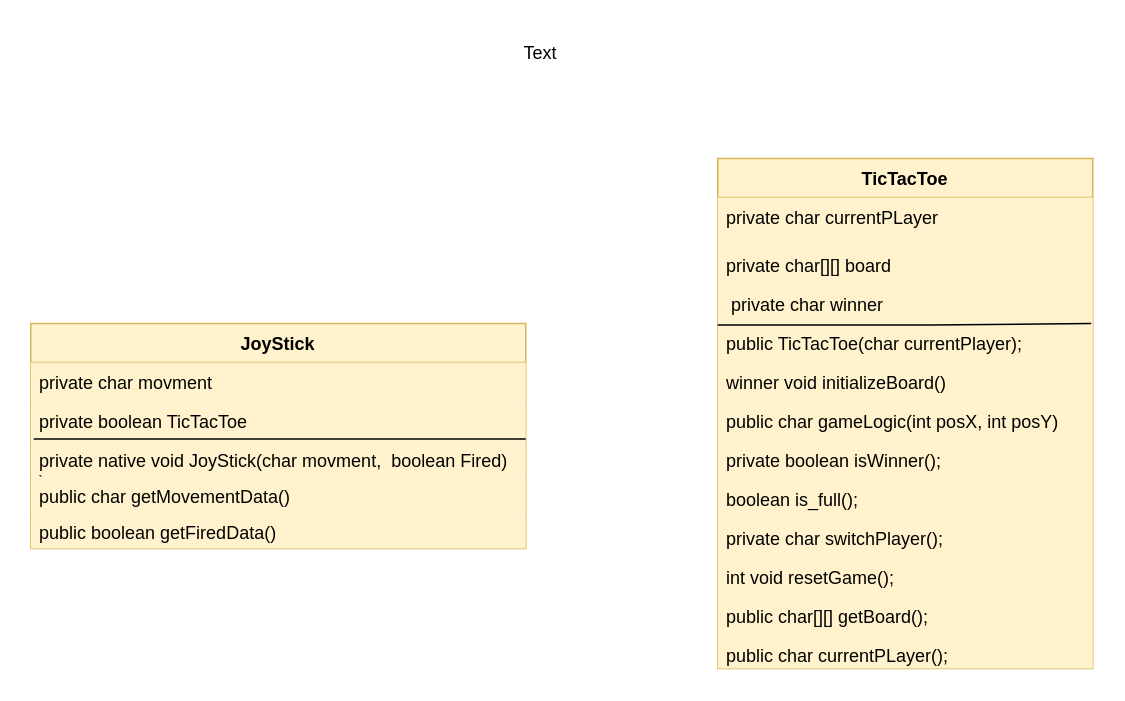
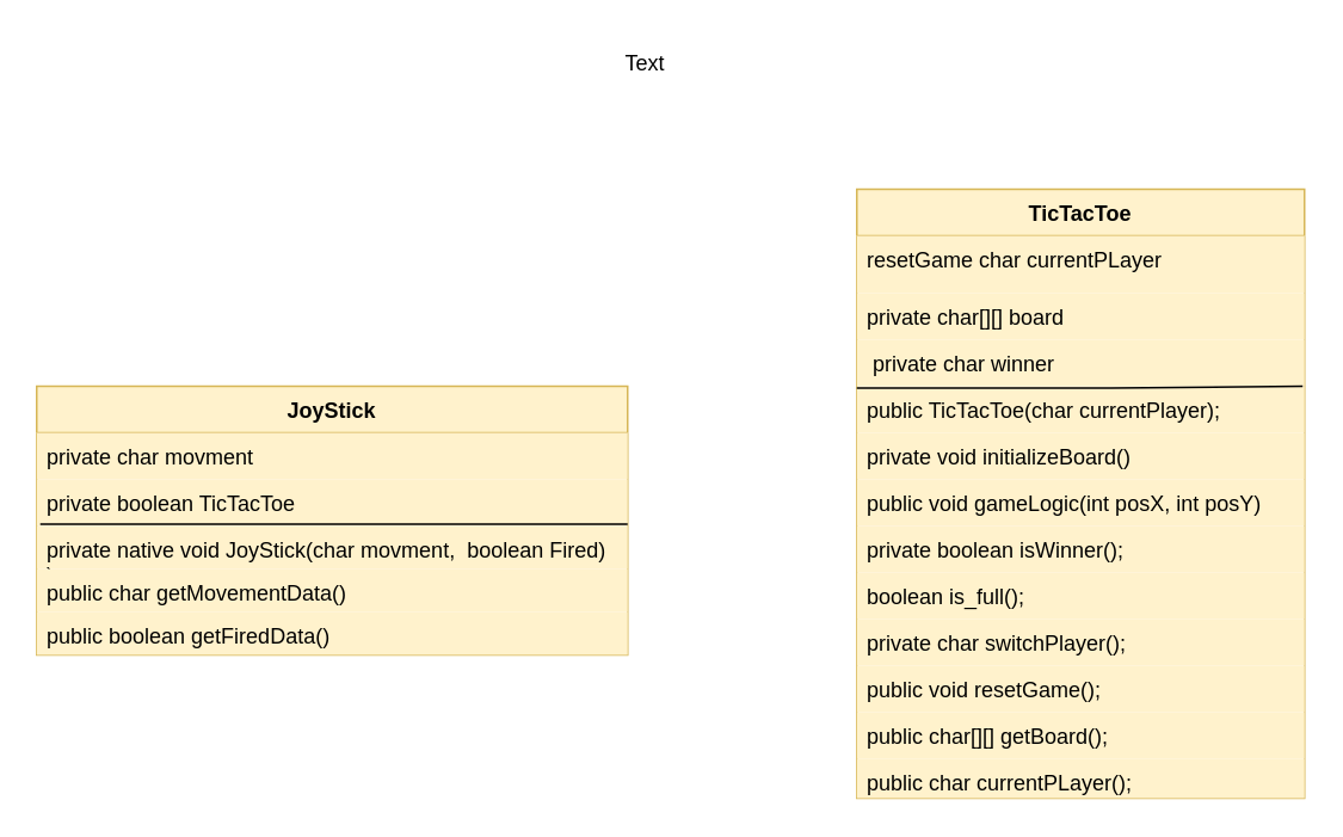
- <mxCell id="10" value="private char currentPLayer" style="text;align=left;verticalAlign=top;spacingLeft=4;spacingRight=4;overflow=hidden;rotatable=0;points=[[0,0.5],[1,0.5]];portConstraint=eastwest;fillColor=#fff2cc;strokeColor=none;" parent="9" vertex="1"><mxGeometry y="26" width="250" height="32" as="geometry" /></mxCell>
+ <mxCell id="10" value="resetGame char currentPLayer" style="text;align=left;verticalAlign=top;spacingLeft=4;spacingRight=4;overflow=hidden;rotatable=0;points=[[0,0.5],[1,0.5]];portConstraint=eastwest;fillColor=#fff2cc;strokeColor=none;" parent="9" vertex="1"><mxGeometry y="26" width="250" height="32" as="geometry" /></mxCell>
- <mxCell id="14" value="winner void initializeBoard()" style="text;align=left;verticalAlign=top;spacingLeft=4;spacingRight=4;overflow=hidden;rotatable=0;points=[[0,0.5],[1,0.5]];portConstraint=eastwest;fillColor=#fff2cc;strokeColor=none;" vertex="1" parent="9"><mxGeometry y="136" width="250" height="26" as="geometry" /></mxCell>
+ <mxCell id="14" value="private void initializeBoard()" style="text;align=left;verticalAlign=top;spacingLeft=4;spacingRight=4;overflow=hidden;rotatable=0;points=[[0,0.5],[1,0.5]];portConstraint=eastwest;fillColor=#fff2cc;strokeColor=none;" vertex="1" parent="9"><mxGeometry y="136" width="250" height="26" as="geometry" /></mxCell>
- <mxCell id="15" value="public char gameLogic(int posX, int posY) " style="text;align=left;verticalAlign=top;spacingLeft=4;spacingRight=4;overflow=hidden;rotatable=0;points=[[0,0.5],[1,0.5]];portConstraint=eastwest;fillColor=#fff2cc;strokeColor=none;" vertex="1" parent="9"><mxGeometry y="162" width="250" height="26" as="geometry" /></mxCell>
+ <mxCell id="15" value="public void gameLogic(int posX, int posY) " style="text;align=left;verticalAlign=top;spacingLeft=4;spacingRight=4;overflow=hidden;rotatable=0;points=[[0,0.5],[1,0.5]];portConstraint=eastwest;fillColor=#fff2cc;strokeColor=none;" vertex="1" parent="9"><mxGeometry y="162" width="250" height="26" as="geometry" /></mxCell>
- <mxCell id="19" value="int void resetGame();" style="text;align=left;verticalAlign=top;spacingLeft=4;spacingRight=4;overflow=hidden;rotatable=0;points=[[0,0.5],[1,0.5]];portConstraint=eastwest;fillColor=#fff2cc;strokeColor=none;" vertex="1" parent="9"><mxGeometry y="266" width="250" height="26" as="geometry" /></mxCell>
+ <mxCell id="19" value="public void resetGame();" style="text;align=left;verticalAlign=top;spacingLeft=4;spacingRight=4;overflow=hidden;rotatable=0;points=[[0,0.5],[1,0.5]];portConstraint=eastwest;fillColor=#fff2cc;strokeColor=none;" vertex="1" parent="9"><mxGeometry y="266" width="250" height="26" as="geometry" /></mxCell>
